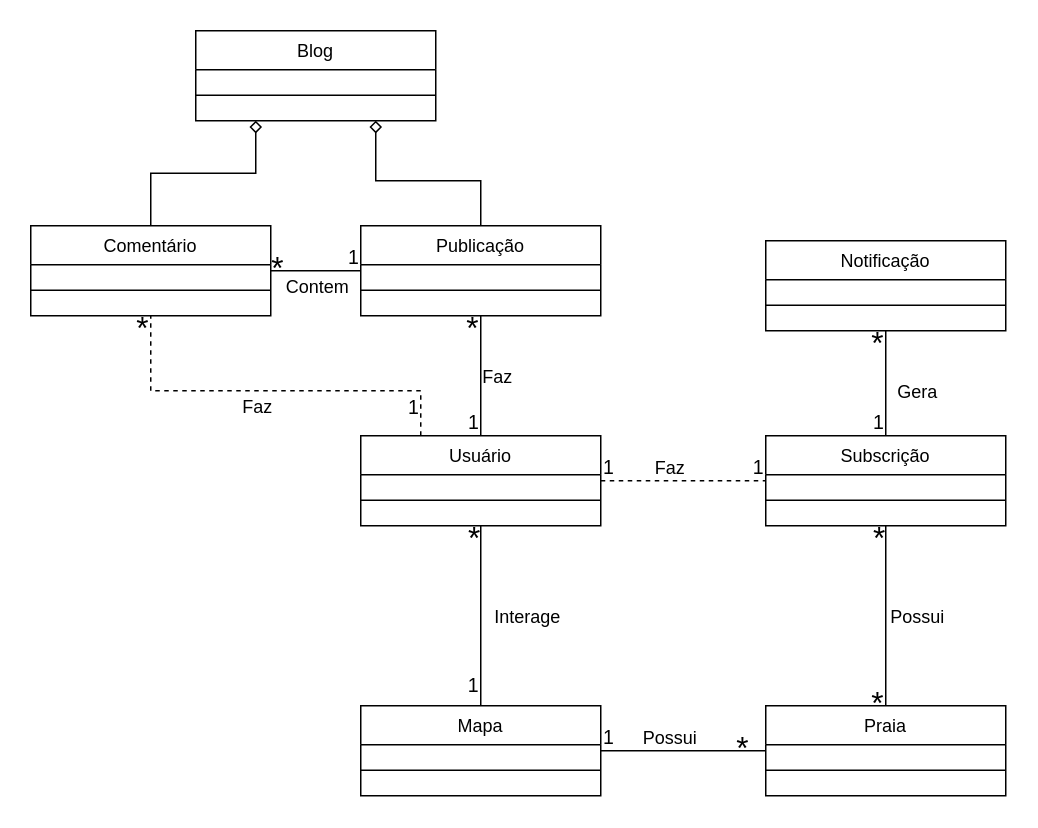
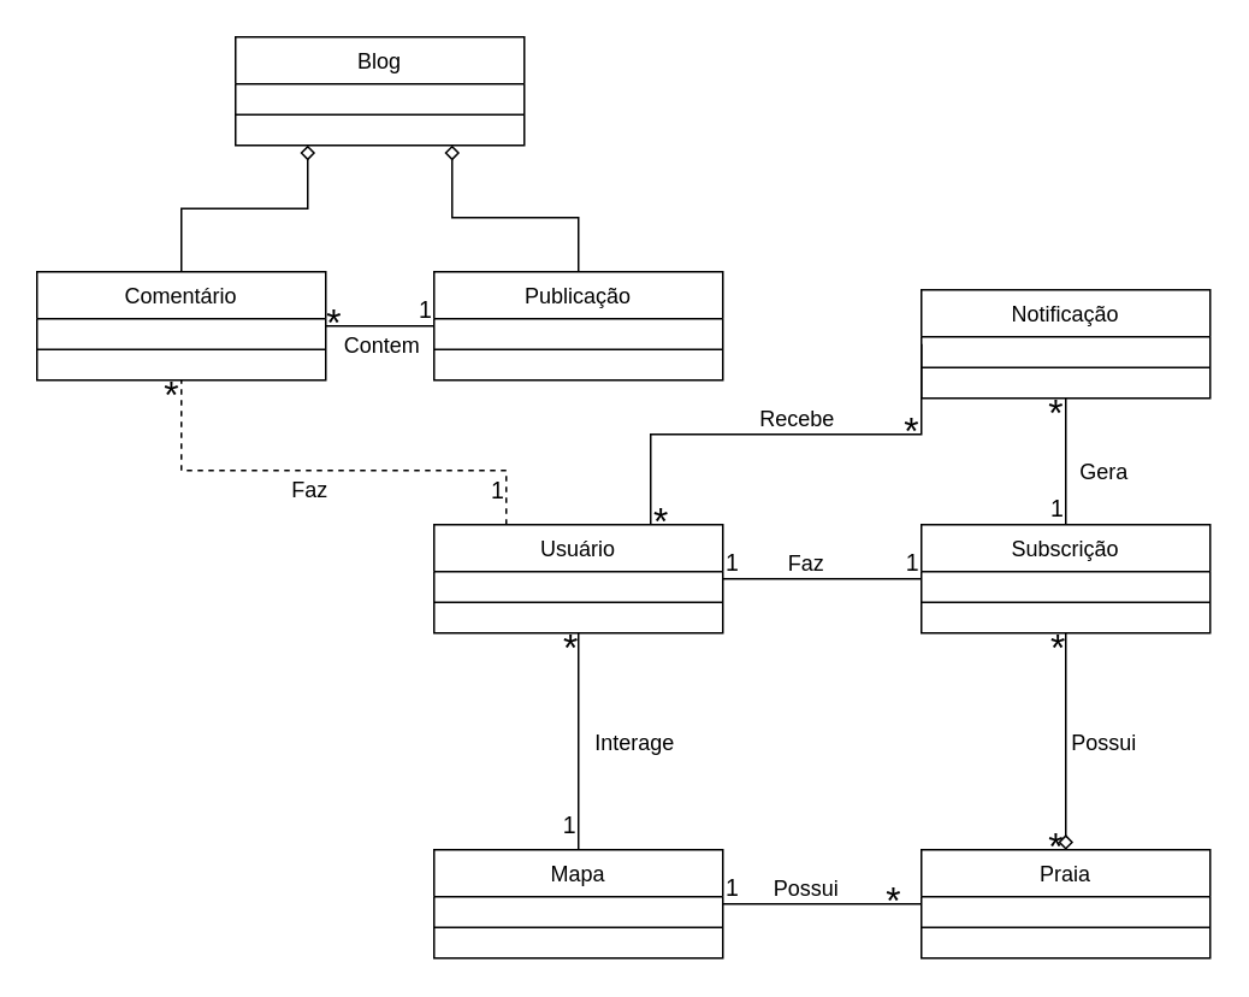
+ <mxCell id="41" value="" style="endArrow=none;shadow=0;strokeWidth=1;rounded=0;curved=0;endFill=0;edgeStyle=elbowEdgeStyle;elbow=vertical;exitX=0.75;exitY=0;exitDx=0;exitDy=0;entryX=0;entryY=0.5;entryDx=0;entryDy=0;" parent="1" source="2" target="16" edge="1"><mxGeometry x="0.5" y="41" relative="1" as="geometry"><mxPoint x="384" y="270" as="sourcePoint" /><mxPoint x="494" y="270" as="targetPoint" /><mxPoint x="-40" y="32" as="offset" /><Array as="points"><mxPoint x="450" y="240" /></Array></mxGeometry></mxCell>
+ <mxCell id="42" value="*" style="resizable=0;align=left;verticalAlign=bottom;labelBackgroundColor=none;fontSize=21;" parent="41" connectable="0" vertex="1"><mxGeometry x="-1" relative="1" as="geometry"><mxPoint y="10" as="offset" /></mxGeometry></mxCell>
+ <mxCell id="43" value="*" style="resizable=0;align=right;verticalAlign=bottom;labelBackgroundColor=none;fontSize=21;" parent="41" connectable="0" vertex="1"><mxGeometry x="1" relative="1" as="geometry"><mxPoint y="60" as="offset" /></mxGeometry></mxCell>
+ <mxCell id="44" value="Recebe" style="text;html=1;resizable=0;points=[];;align=center;verticalAlign=middle;labelBackgroundColor=none;rounded=0;shadow=0;strokeWidth=1;fontSize=12;" parent="41" vertex="1" connectable="0"><mxGeometry x="0.5" y="49" relative="1" as="geometry"><mxPoint x="-58" y="40" as="offset" /></mxGeometry></mxCell>
- <mxCell id="22" value="" style="endArrow=none;shadow=0;strokeWidth=1;rounded=0;curved=0;endFill=0;edgeStyle=elbowEdgeStyle;elbow=vertical;exitX=0.5;exitY=0;exitDx=0;exitDy=0;entryX=0.5;entryY=1;entryDx=0;entryDy=0;" parent="1" source="2" target="27" edge="1"><mxGeometry x="0.5" y="41" relative="1" as="geometry"><mxPoint x="300" y="240" as="sourcePoint" /><mxPoint x="480" y="220" as="targetPoint" /><mxPoint x="-40" y="32" as="offset" /><Array as="points"><mxPoint x="330" y="250" /></Array></mxGeometry></mxCell>
- <mxCell id="23" value="1" style="resizable=0;align=left;verticalAlign=bottom;labelBackgroundColor=none;fontSize=13;" parent="22" connectable="0" vertex="1"><mxGeometry x="-1" relative="1" as="geometry"><mxPoint x="-10" as="offset" /></mxGeometry></mxCell>
- <mxCell id="24" value="*" style="resizable=0;align=right;verticalAlign=bottom;labelBackgroundColor=none;fontSize=21;" parent="22" connectable="0" vertex="1"><mxGeometry x="1" relative="1" as="geometry"><mxPoint y="20" as="offset" /></mxGeometry></mxCell>
- <mxCell id="25" value="Faz" style="text;html=1;resizable=0;points=[];;align=center;verticalAlign=middle;labelBackgroundColor=none;rounded=0;shadow=0;strokeWidth=1;fontSize=12;" parent="22" vertex="1" connectable="0"><mxGeometry x="0.5" y="49" relative="1" as="geometry"><mxPoint x="59" y="20" as="offset" /></mxGeometry></mxCell>
- <mxCell id="4" value="" style="endArrow=none;shadow=0;strokeWidth=1;rounded=0;curved=0;endFill=0;edgeStyle=elbowEdgeStyle;elbow=vertical;exitX=1;exitY=0.5;exitDx=0;exitDy=0;entryX=0;entryY=0.5;entryDx=0;entryDy=0;dashed=1;" parent="1" source="2" target="12" edge="1"><mxGeometry x="0.5" y="41" relative="1" as="geometry"><mxPoint x="500" y="70" as="sourcePoint" /><mxPoint x="570" y="320" as="targetPoint" /><mxPoint x="-40" y="32" as="offset" /><Array as="points"><mxPoint x="470" y="320" /></Array></mxGeometry></mxCell>
+ <mxCell id="4" value="" style="endArrow=none;shadow=0;strokeWidth=1;rounded=0;curved=0;endFill=0;edgeStyle=elbowEdgeStyle;elbow=vertical;exitX=1;exitY=0.5;exitDx=0;exitDy=0;entryX=0;entryY=0.5;entryDx=0;entryDy=0;" parent="1" source="2" target="12" edge="1"><mxGeometry x="0.5" y="41" relative="1" as="geometry"><mxPoint x="500" y="70" as="sourcePoint" /><mxPoint x="570" y="320" as="targetPoint" /><mxPoint x="-40" y="32" as="offset" /><Array as="points"><mxPoint x="470" y="320" /></Array></mxGeometry></mxCell>
- <mxCell id="33" value="" style="endArrow=none;shadow=0;strokeWidth=1;rounded=0;curved=0;endFill=0;edgeStyle=elbowEdgeStyle;elbow=vertical;exitX=0.5;exitY=1;exitDx=0;exitDy=0;entryX=0.5;entryY=0;entryDx=0;entryDy=0;" parent="1" source="12" target="10" edge="1"><mxGeometry x="0.5" y="41" relative="1" as="geometry"><mxPoint x="535" y="400" as="sourcePoint" /><mxPoint x="645" y="400" as="targetPoint" /><mxPoint x="-40" y="32" as="offset" /><Array as="points"><mxPoint x="585" y="400" /></Array></mxGeometry></mxCell>
+ <mxCell id="33" value="" style="endArrow=diamond;shadow=0;strokeWidth=1;rounded=0;curved=0;endFill=0;edgeStyle=elbowEdgeStyle;elbow=vertical;exitX=0.5;exitY=1;exitDx=0;exitDy=0;entryX=0.5;entryY=0;entryDx=0;entryDy=0;" parent="1" source="12" target="10" edge="1"><mxGeometry x="0.5" y="41" relative="1" as="geometry"><mxPoint x="535" y="400" as="sourcePoint" /><mxPoint x="645" y="400" as="targetPoint" /><mxPoint x="-40" y="32" as="offset" /><Array as="points"><mxPoint x="585" y="400" /></Array></mxGeometry></mxCell>
